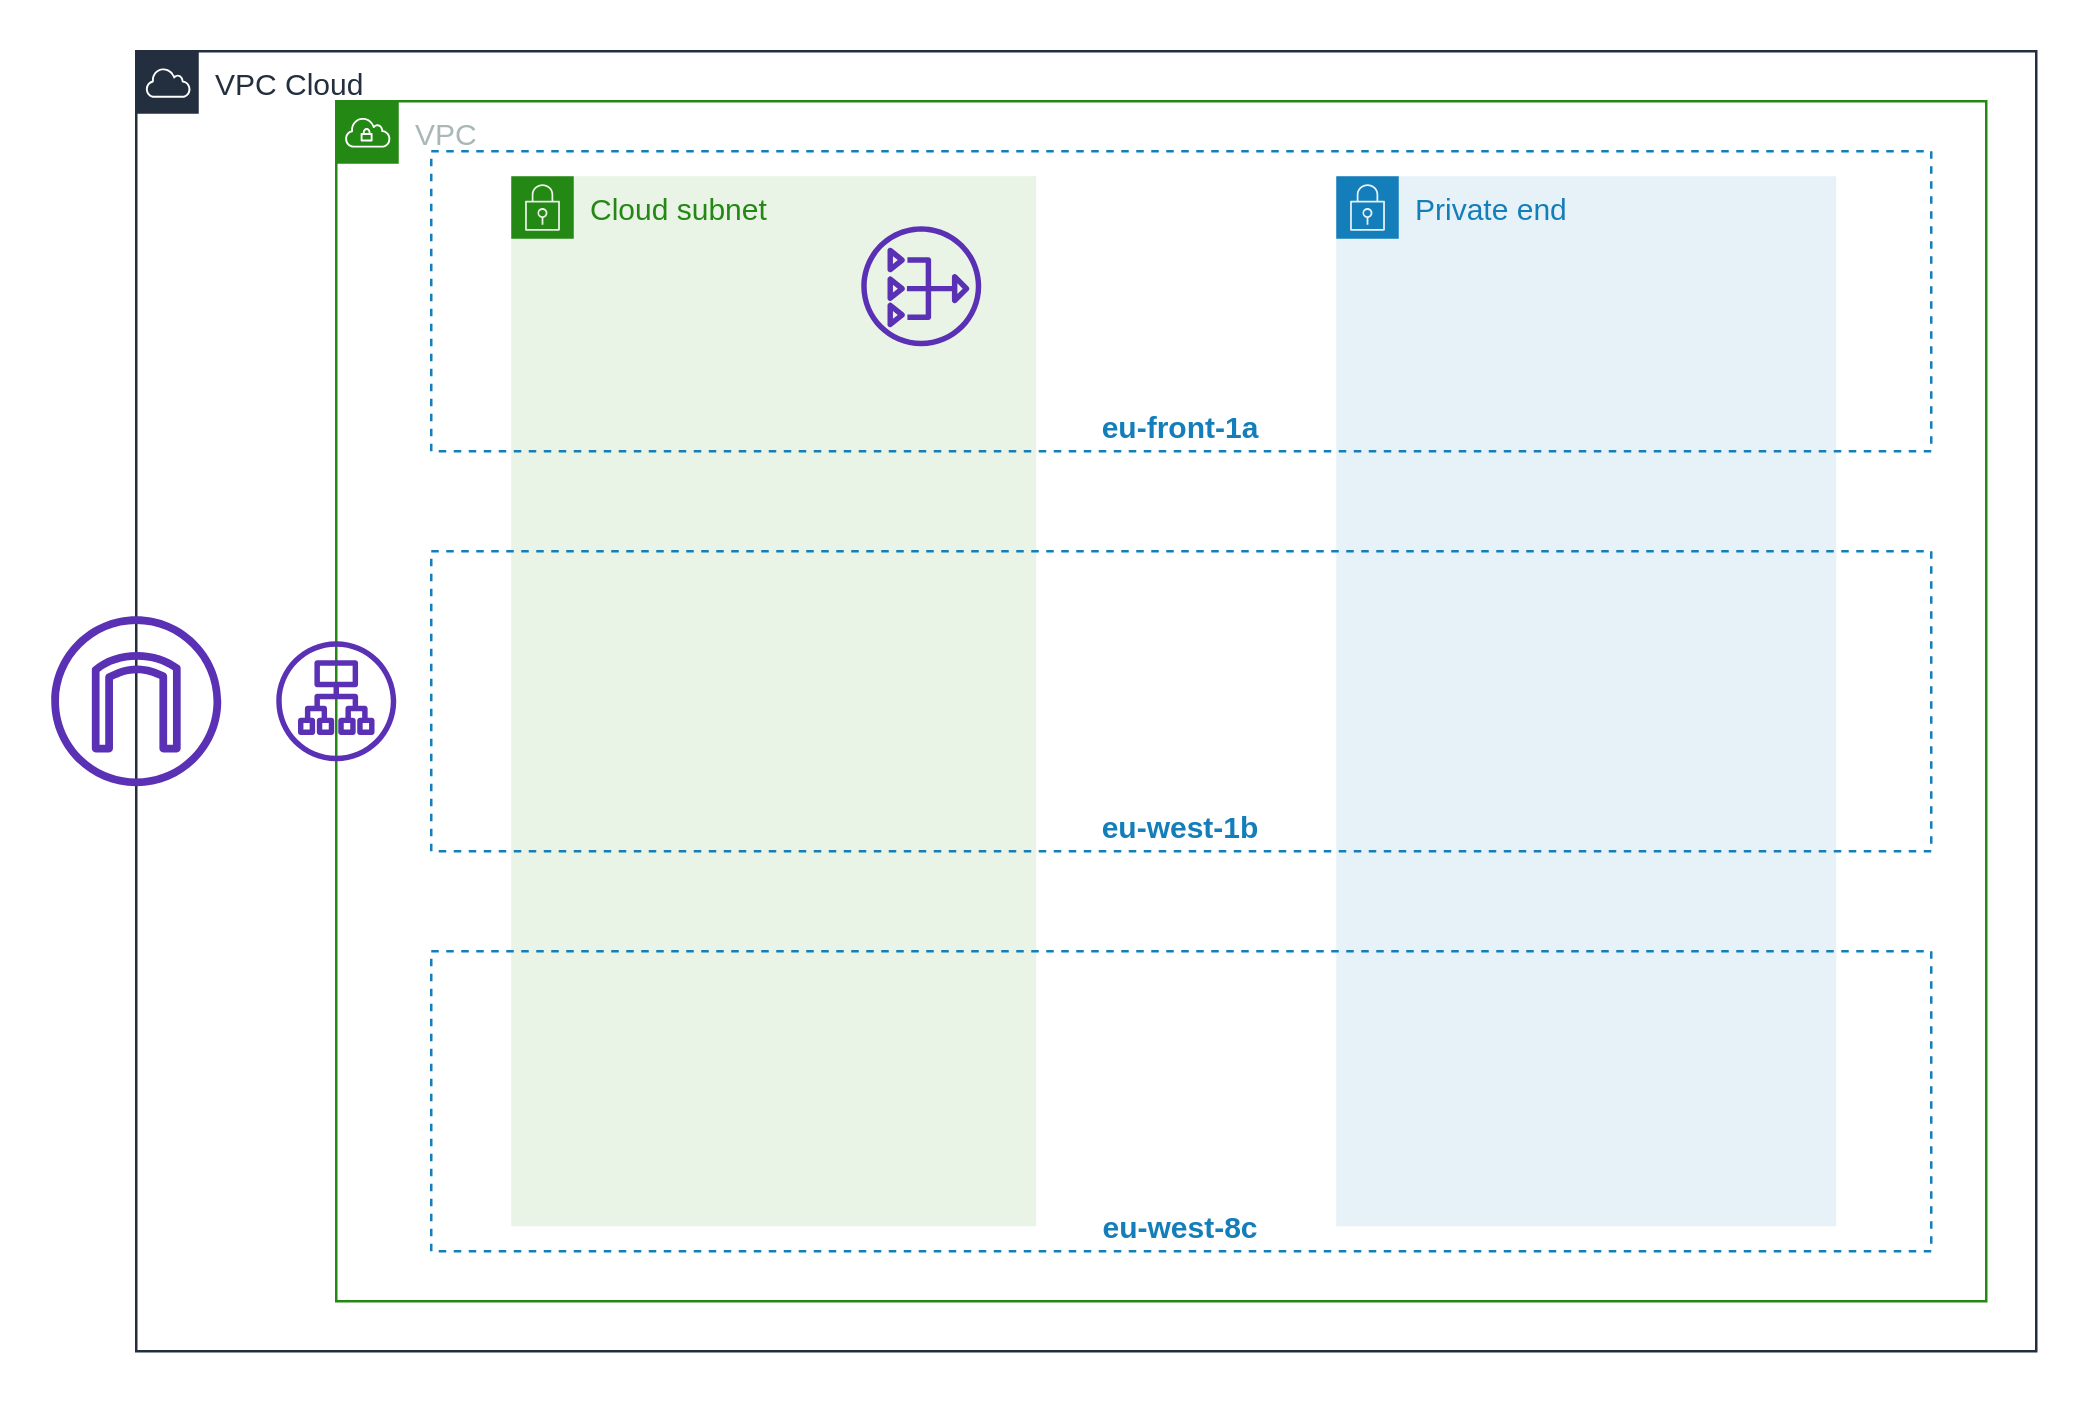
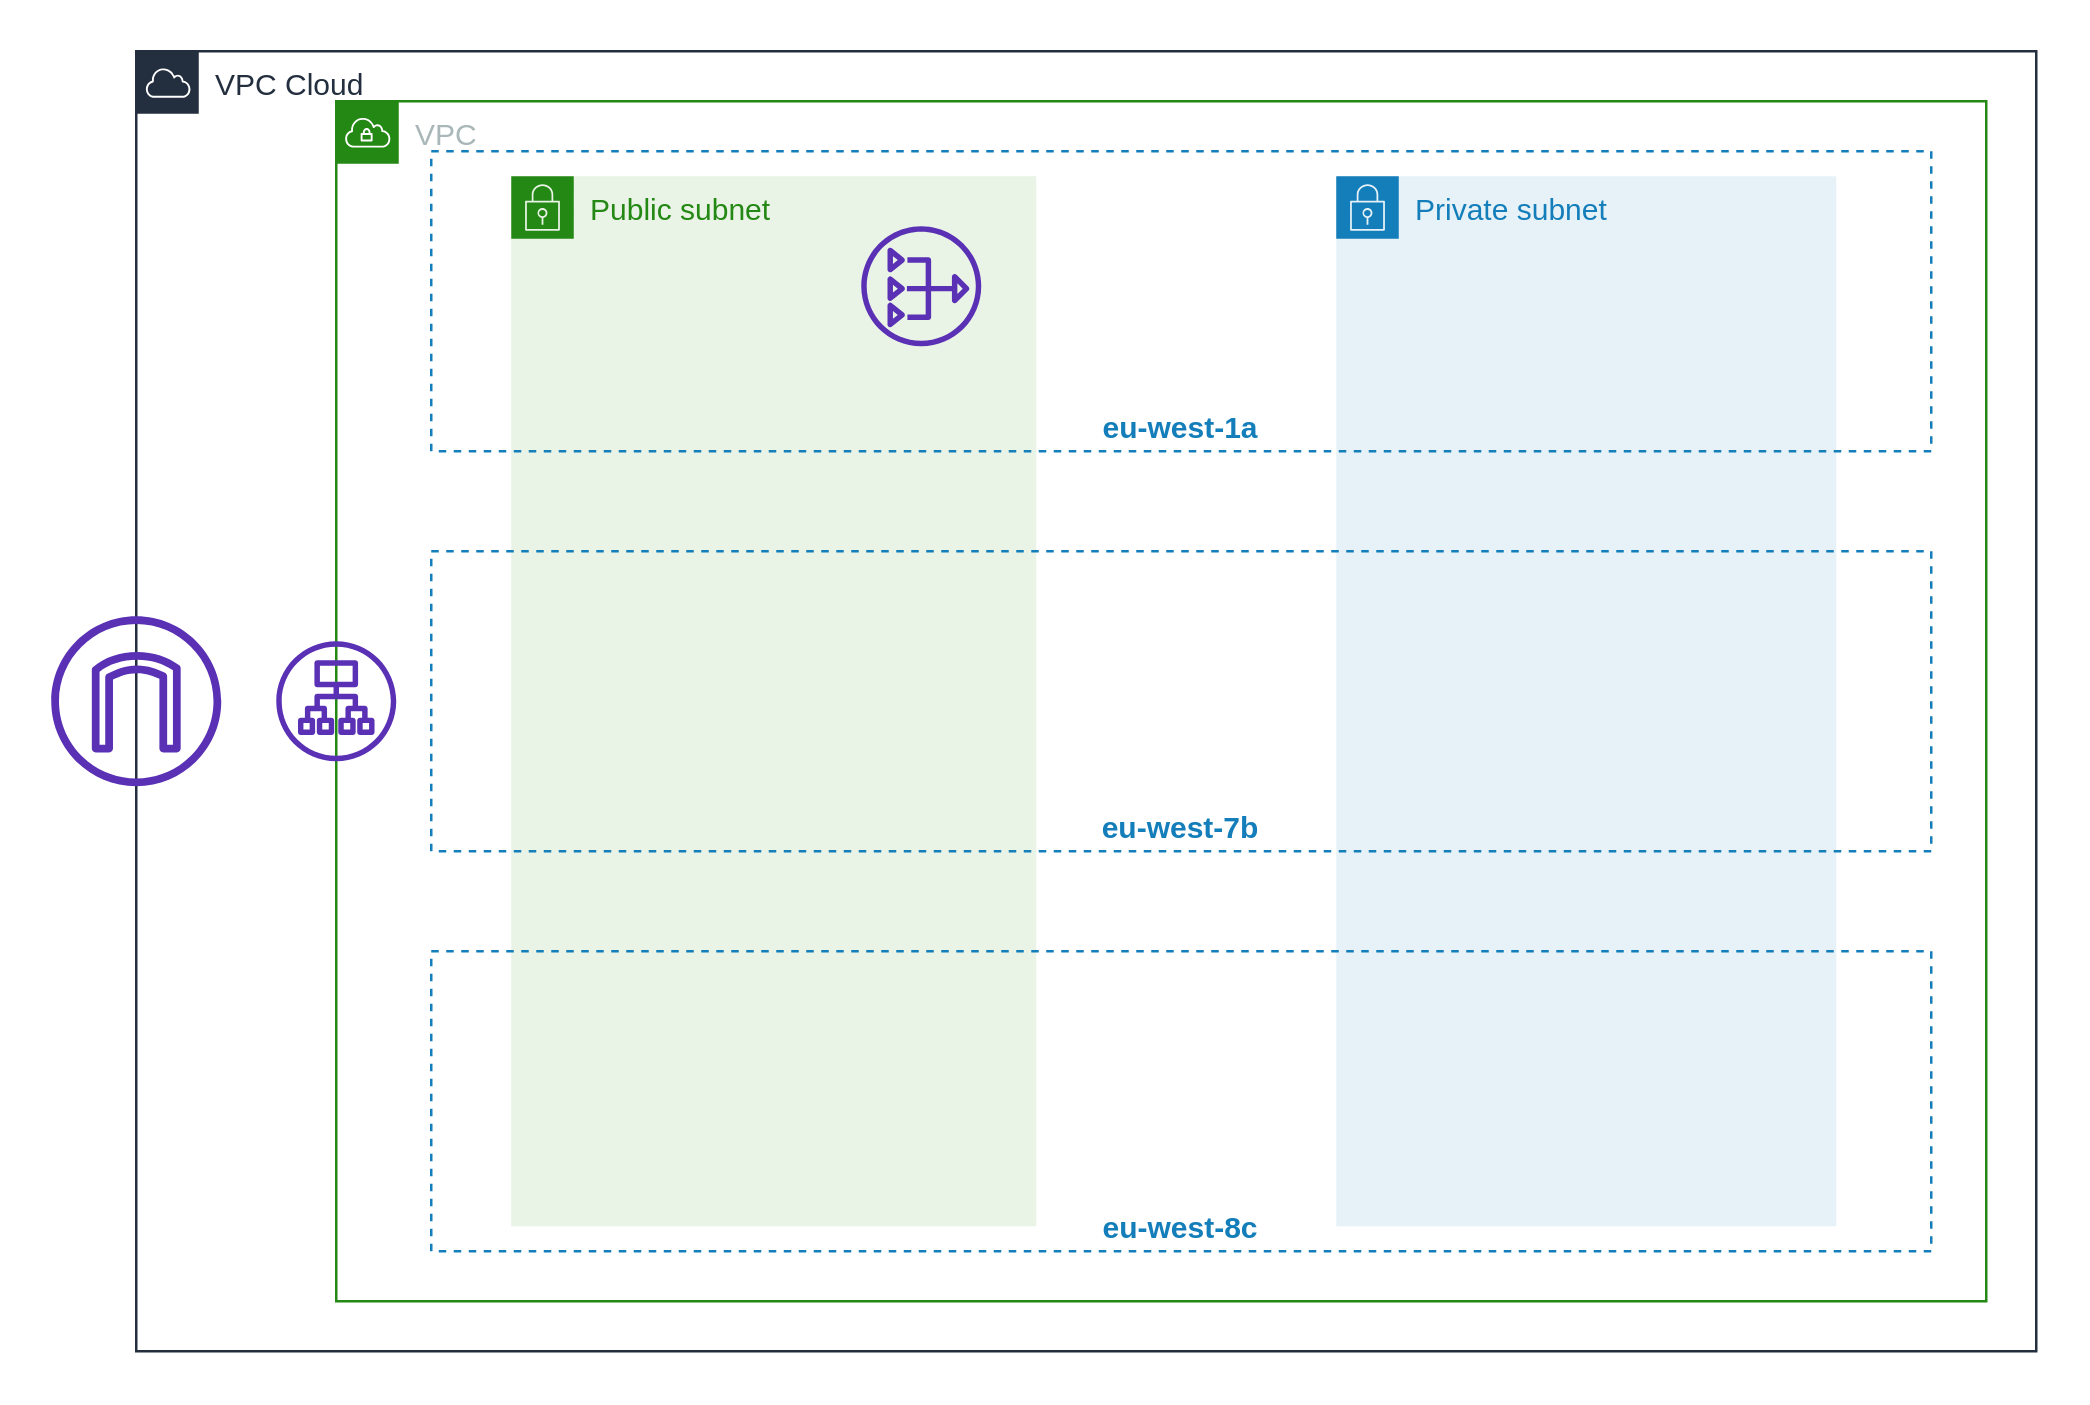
- <mxCell id="5" value="Cloud subnet" style="points=[[0,0],[0.25,0],[0.5,0],[0.75,0],[1,0],[1,0.25],[1,0.5],[1,0.75],[1,1],[0.75,1],[0.5,1],[0.25,1],[0,1],[0,0.75],[0,0.5],[0,0.25]];outlineConnect=0;gradientColor=none;html=1;whiteSpace=wrap;fontSize=12;fontStyle=0;shape=mxgraph.aws4.group;grIcon=mxgraph.aws4.group_security_group;grStroke=0;strokeColor=#248814;fillColor=#E9F3E6;verticalAlign=top;align=left;spacingLeft=30;fontColor=#248814;dashed=0;" vertex="1" parent="3"><mxGeometry x="204" y="70" width="210" height="420" as="geometry" /></mxCell>
+ <mxCell id="5" value="Public subnet" style="points=[[0,0],[0.25,0],[0.5,0],[0.75,0],[1,0],[1,0.25],[1,0.5],[1,0.75],[1,1],[0.75,1],[0.5,1],[0.25,1],[0,1],[0,0.75],[0,0.5],[0,0.25]];outlineConnect=0;gradientColor=none;html=1;whiteSpace=wrap;fontSize=12;fontStyle=0;shape=mxgraph.aws4.group;grIcon=mxgraph.aws4.group_security_group;grStroke=0;strokeColor=#248814;fillColor=#E9F3E6;verticalAlign=top;align=left;spacingLeft=30;fontColor=#248814;dashed=0;" vertex="1" parent="3"><mxGeometry x="204" y="70" width="210" height="420" as="geometry" /></mxCell>
- <mxCell id="4" value="Private end" style="points=[[0,0],[0.25,0],[0.5,0],[0.75,0],[1,0],[1,0.25],[1,0.5],[1,0.75],[1,1],[0.75,1],[0.5,1],[0.25,1],[0,1],[0,0.75],[0,0.5],[0,0.25]];outlineConnect=0;gradientColor=none;html=1;whiteSpace=wrap;fontSize=12;fontStyle=0;shape=mxgraph.aws4.group;grIcon=mxgraph.aws4.group_security_group;grStroke=0;strokeColor=#147EBA;fillColor=#E6F2F8;verticalAlign=top;align=left;spacingLeft=30;fontColor=#147EBA;dashed=0;" vertex="1" parent="3"><mxGeometry x="534" y="70" width="200" height="420" as="geometry" /></mxCell>
+ <mxCell id="4" value="Private subnet" style="points=[[0,0],[0.25,0],[0.5,0],[0.75,0],[1,0],[1,0.25],[1,0.5],[1,0.75],[1,1],[0.75,1],[0.5,1],[0.25,1],[0,1],[0,0.75],[0,0.5],[0,0.25]];outlineConnect=0;gradientColor=none;html=1;whiteSpace=wrap;fontSize=12;fontStyle=0;shape=mxgraph.aws4.group;grIcon=mxgraph.aws4.group_security_group;grStroke=0;strokeColor=#147EBA;fillColor=#E6F2F8;verticalAlign=top;align=left;spacingLeft=30;fontColor=#147EBA;dashed=0;" vertex="1" parent="3"><mxGeometry x="534" y="70" width="200" height="420" as="geometry" /></mxCell>
- <mxCell id="10" value="eu-front-1a" style="fillColor=none;strokeColor=#147EBA;dashed=1;verticalAlign=bottom;fontStyle=1;fontColor=#147EBA;" vertex="1" parent="6"><mxGeometry x="172" y="60" width="600" height="120" as="geometry" /></mxCell>
+ <mxCell id="10" value="eu-west-1a" style="fillColor=none;strokeColor=#147EBA;dashed=1;verticalAlign=bottom;fontStyle=1;fontColor=#147EBA;" vertex="1" parent="6"><mxGeometry x="172" y="60" width="600" height="120" as="geometry" /></mxCell>
- <mxCell id="9" value="eu-west-1b" style="fillColor=none;strokeColor=#147EBA;dashed=1;verticalAlign=bottom;fontStyle=1;fontColor=#147EBA;labelPosition=center;verticalLabelPosition=middle;align=center;" vertex="1" parent="6"><mxGeometry x="172" y="220" width="600" height="120" as="geometry" /></mxCell>
+ <mxCell id="9" value="eu-west-7b" style="fillColor=none;strokeColor=#147EBA;dashed=1;verticalAlign=bottom;fontStyle=1;fontColor=#147EBA;labelPosition=center;verticalLabelPosition=middle;align=center;" vertex="1" parent="6"><mxGeometry x="172" y="220" width="600" height="120" as="geometry" /></mxCell>
